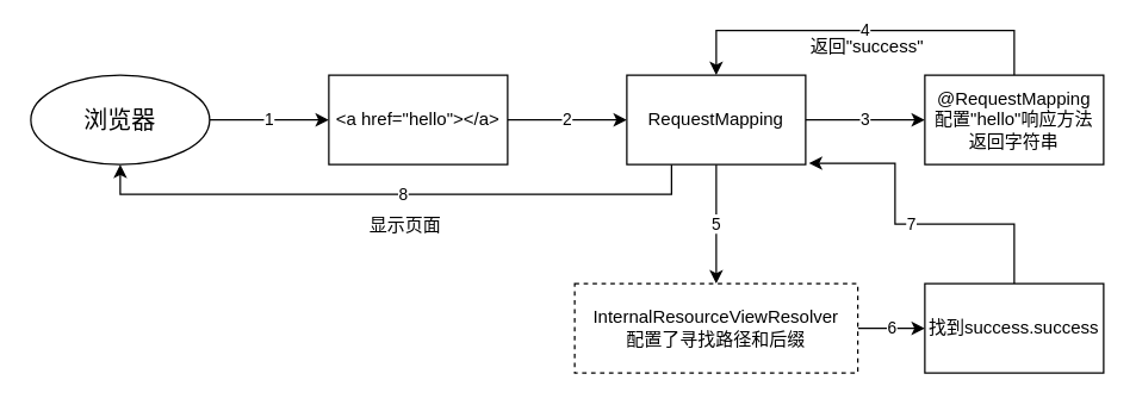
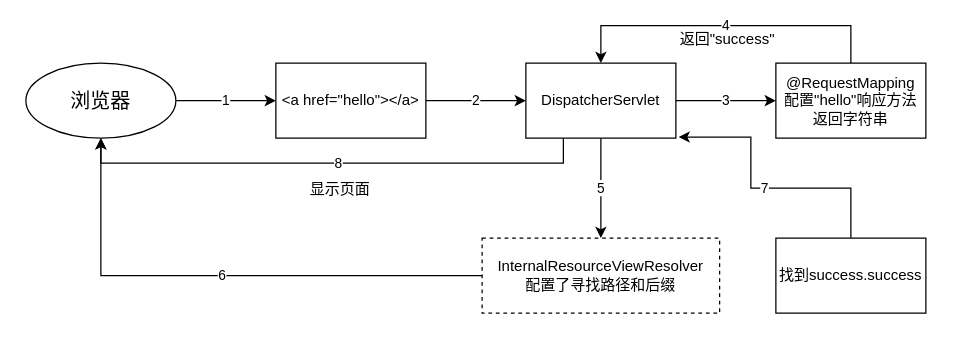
- <mxCell id="10" value="&lt;font style=&quot;font-size: 12px&quot;&gt;RequestMapping&lt;/font&gt;" style="rounded=0;whiteSpace=wrap;html=1;" parent="1" vertex="1"><mxGeometry x="420" y="50" width="120" height="60" as="geometry" /></mxCell>
+ <mxCell id="10" value="&lt;font style=&quot;font-size: 12px&quot;&gt;DispatcherServlet&lt;/font&gt;" style="rounded=0;whiteSpace=wrap;html=1;" parent="1" vertex="1"><mxGeometry x="420" y="50" width="120" height="60" as="geometry" /></mxCell>
- <mxCell id="11" value="6" style="edgeStyle=orthogonalEdgeStyle;rounded=0;orthogonalLoop=1;jettySize=auto;html=1;strokeWidth=1;" parent="1" source="12" target="14" edge="1"><mxGeometry relative="1" as="geometry" /></mxCell>
+ <mxCell id="11" value="6" style="edgeStyle=orthogonalEdgeStyle;rounded=0;orthogonalLoop=1;jettySize=auto;html=1;strokeWidth=1;" parent="1" source="12" target="5" edge="1"><mxGeometry relative="1" as="geometry" /></mxCell>
